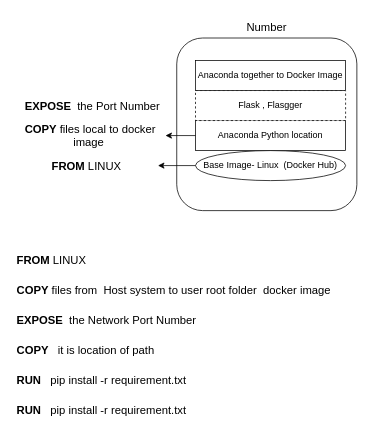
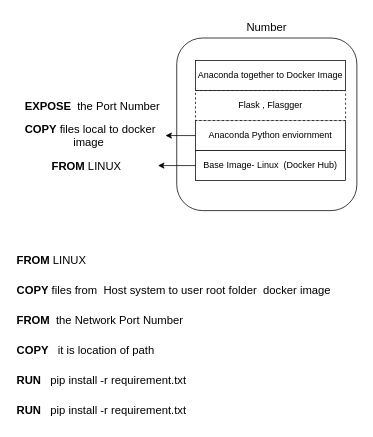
- <mxCell id="4" value="Anaconda Python location" style="rounded=0;whiteSpace=wrap;html=1;" vertex="1" parent="1"><mxGeometry x="260" y="160" width="200" height="40" as="geometry" /></mxCell>
+ <mxCell id="4" value="Anaconda Python enviornment" style="rounded=0;whiteSpace=wrap;html=1;" vertex="1" parent="1"><mxGeometry x="260" y="160" width="200" height="40" as="geometry" /></mxCell>
- <mxCell id="3" value="&lt;span&gt;Base Image- Linux&amp;nbsp; (Docker Hub)&lt;/span&gt;" style="ellipse;whiteSpace=wrap;html=1;" vertex="1" parent="1"><mxGeometry x="260" y="200" width="200" height="40" as="geometry" /></mxCell>
+ <mxCell id="3" value="&lt;span&gt;Base Image- Linux&amp;nbsp; (Docker Hub)&lt;/span&gt;" style="rounded=0;whiteSpace=wrap;html=1;" vertex="1" parent="1"><mxGeometry x="260" y="200" width="200" height="40" as="geometry" /></mxCell>
- <mxCell id="15" value="&lt;b&gt;EXPOSE&amp;nbsp;&amp;nbsp;&lt;/b&gt;the Network Port Number&amp;nbsp;" style="text;html=1;strokeColor=none;fillColor=none;align=left;verticalAlign=middle;whiteSpace=wrap;rounded=0;fontSize=15;" vertex="1" parent="1"><mxGeometry x="20" y="410" width="280" height="30" as="geometry" /></mxCell>
+ <mxCell id="15" value="&lt;b&gt;FROM&amp;nbsp;&amp;nbsp;&lt;/b&gt;the Network Port Number&amp;nbsp;" style="text;html=1;strokeColor=none;fillColor=none;align=left;verticalAlign=middle;whiteSpace=wrap;rounded=0;fontSize=15;" vertex="1" parent="1"><mxGeometry x="20" y="410" width="280" height="30" as="geometry" /></mxCell>
